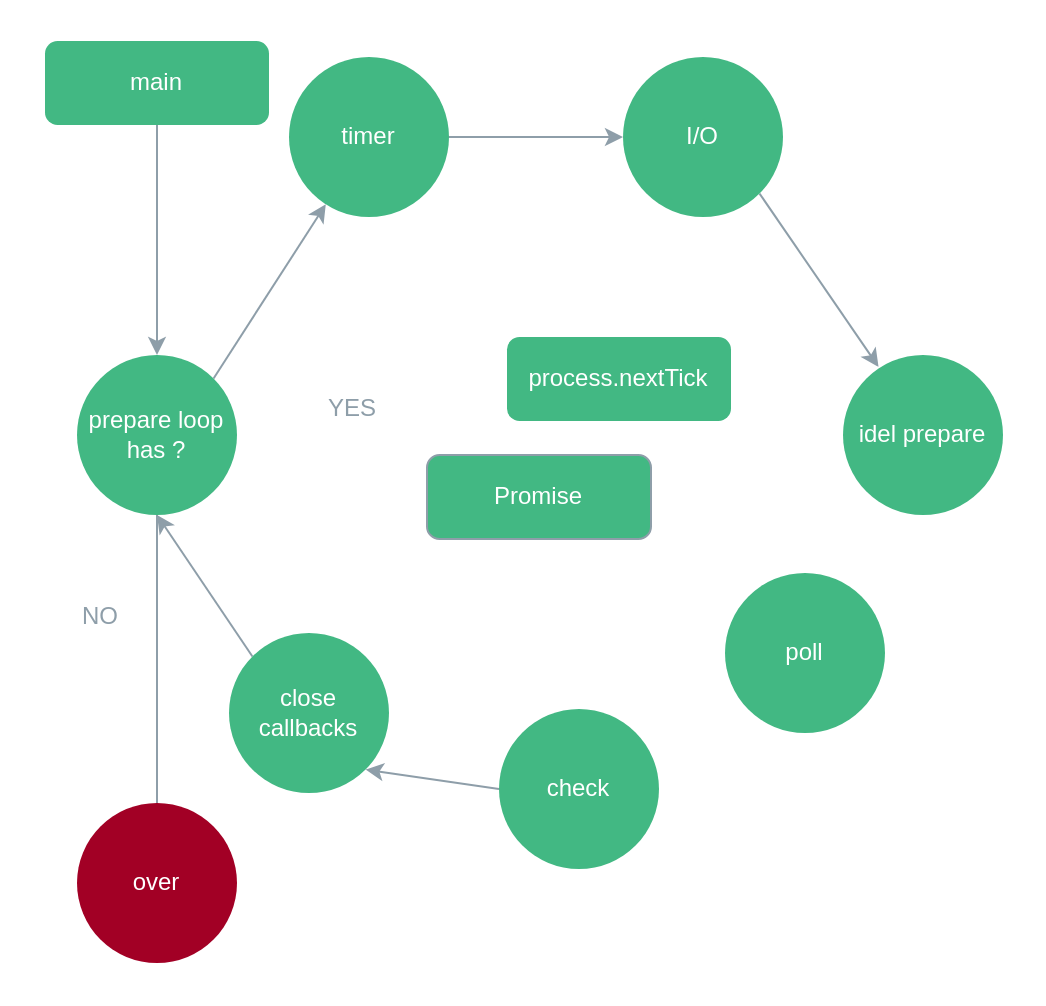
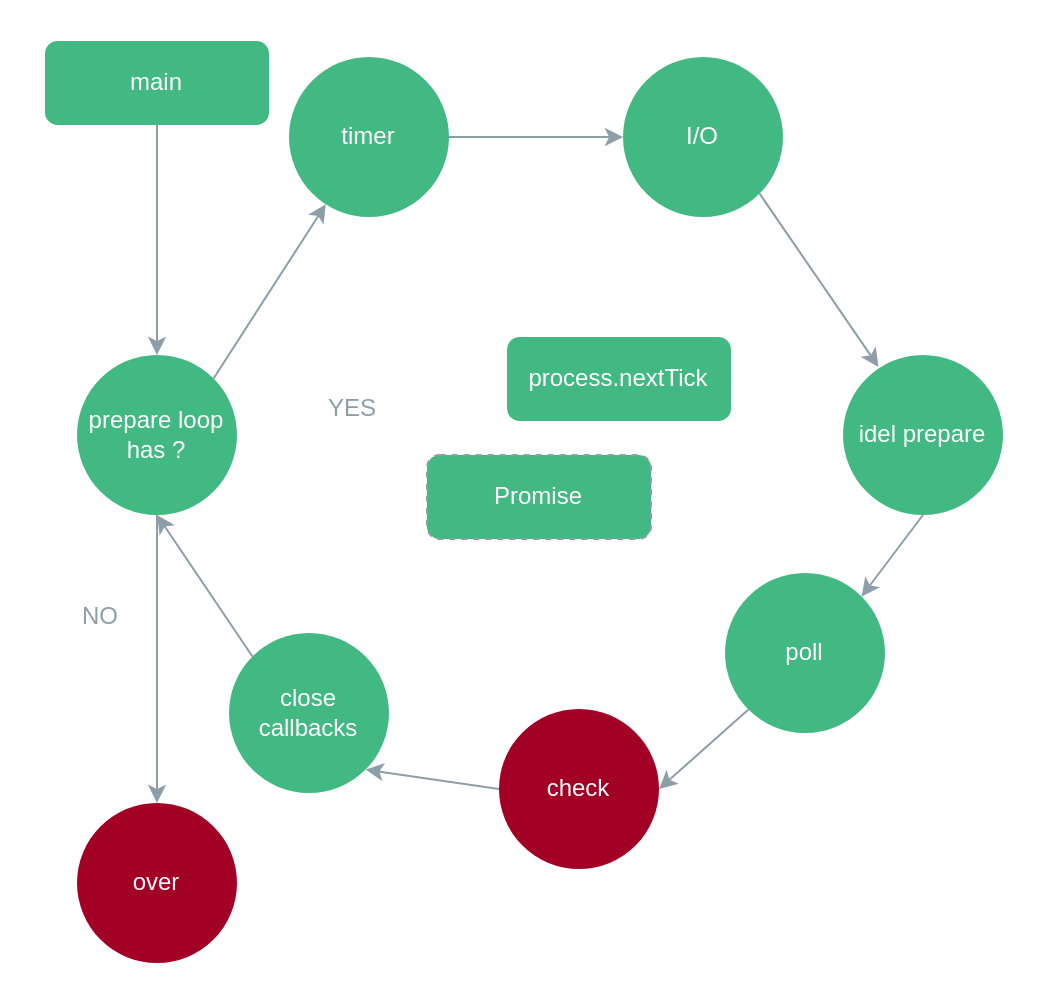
- <mxCell id="23" value="Promise" style="rounded=1;whiteSpace=wrap;html=1;strokeColor=#8E9EA9;fontColor=#FFFFFF;fillColor=#42B883;" parent="1" vertex="1"><mxGeometry x="213" y="227" width="112" height="42" as="geometry" /></mxCell>
+ <mxCell id="23" value="Promise" style="rounded=1;whiteSpace=wrap;html=1;strokeColor=#8E9EA9;fontColor=#FFFFFF;fillColor=#42B883;dashed=1;" parent="1" vertex="1"><mxGeometry x="213" y="227" width="112" height="42" as="geometry" /></mxCell>
+ <mxCell id="12" style="edgeStyle=none;html=1;exitX=0.5;exitY=1;exitDx=0;exitDy=0;entryX=1;entryY=0;entryDx=0;entryDy=0;strokeColor=#8E9EA9;fontColor=#8E9EA9;" parent="1" source="13" target="15" edge="1"><mxGeometry relative="1" as="geometry" /></mxCell>
+ <mxCell id="14" style="edgeStyle=none;html=1;exitX=0;exitY=1;exitDx=0;exitDy=0;entryX=1;entryY=0.5;entryDx=0;entryDy=0;strokeColor=#8E9EA9;fontColor=#8E9EA9;" parent="1" source="15" target="17" edge="1"><mxGeometry relative="1" as="geometry" /></mxCell>
- <mxCell id="17" value="check" style="ellipse;whiteSpace=wrap;html=1;aspect=fixed;strokeColor=none;fontColor=#FFFFFF;fillColor=#42B883;" parent="1" vertex="1"><mxGeometry x="249" y="354" width="80" height="80" as="geometry" /></mxCell>
+ <mxCell id="17" value="check" style="ellipse;whiteSpace=wrap;html=1;aspect=fixed;strokeColor=none;fontColor=#FFFFFF;fillColor=#a20025;" parent="1" vertex="1"><mxGeometry x="249" y="354" width="80" height="80" as="geometry" /></mxCell>
- <mxCell id="4" style="edgeStyle=none;html=1;exitX=0.5;exitY=1;exitDx=0;exitDy=0;strokeColor=#8E9EA9;fontColor=#8E9EA9;endArrow=none;" parent="1" source="6" target="7" edge="1"><mxGeometry relative="1" as="geometry" /></mxCell>
+ <mxCell id="4" style="edgeStyle=none;html=1;exitX=0.5;exitY=1;exitDx=0;exitDy=0;strokeColor=#8E9EA9;fontColor=#8E9EA9;" parent="1" source="6" target="7" edge="1"><mxGeometry relative="1" as="geometry" /></mxCell>
